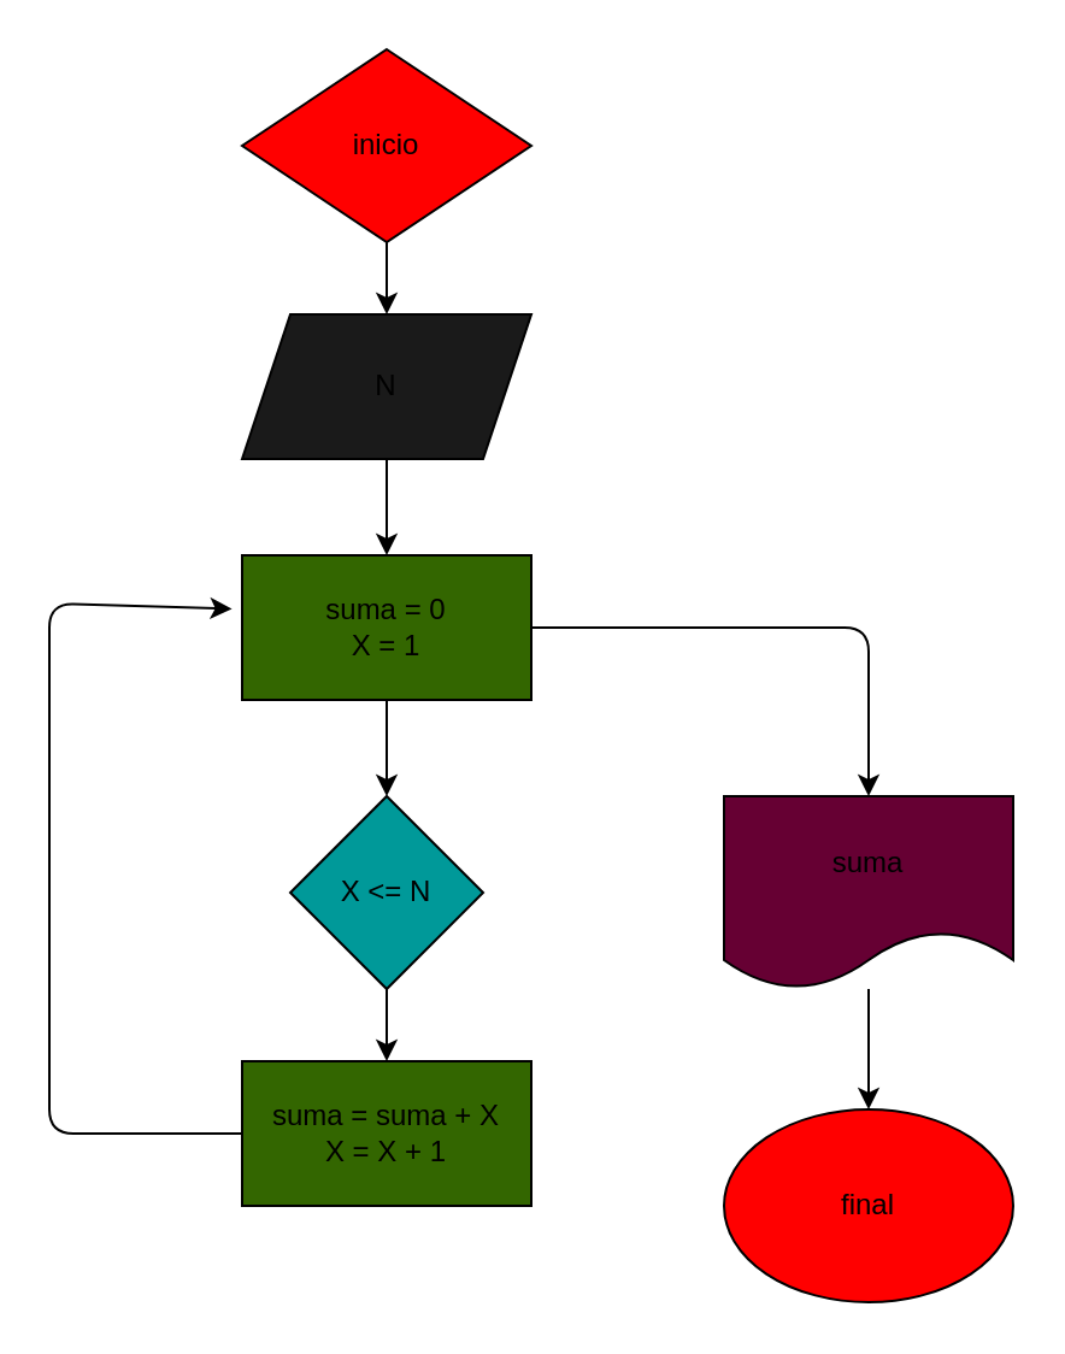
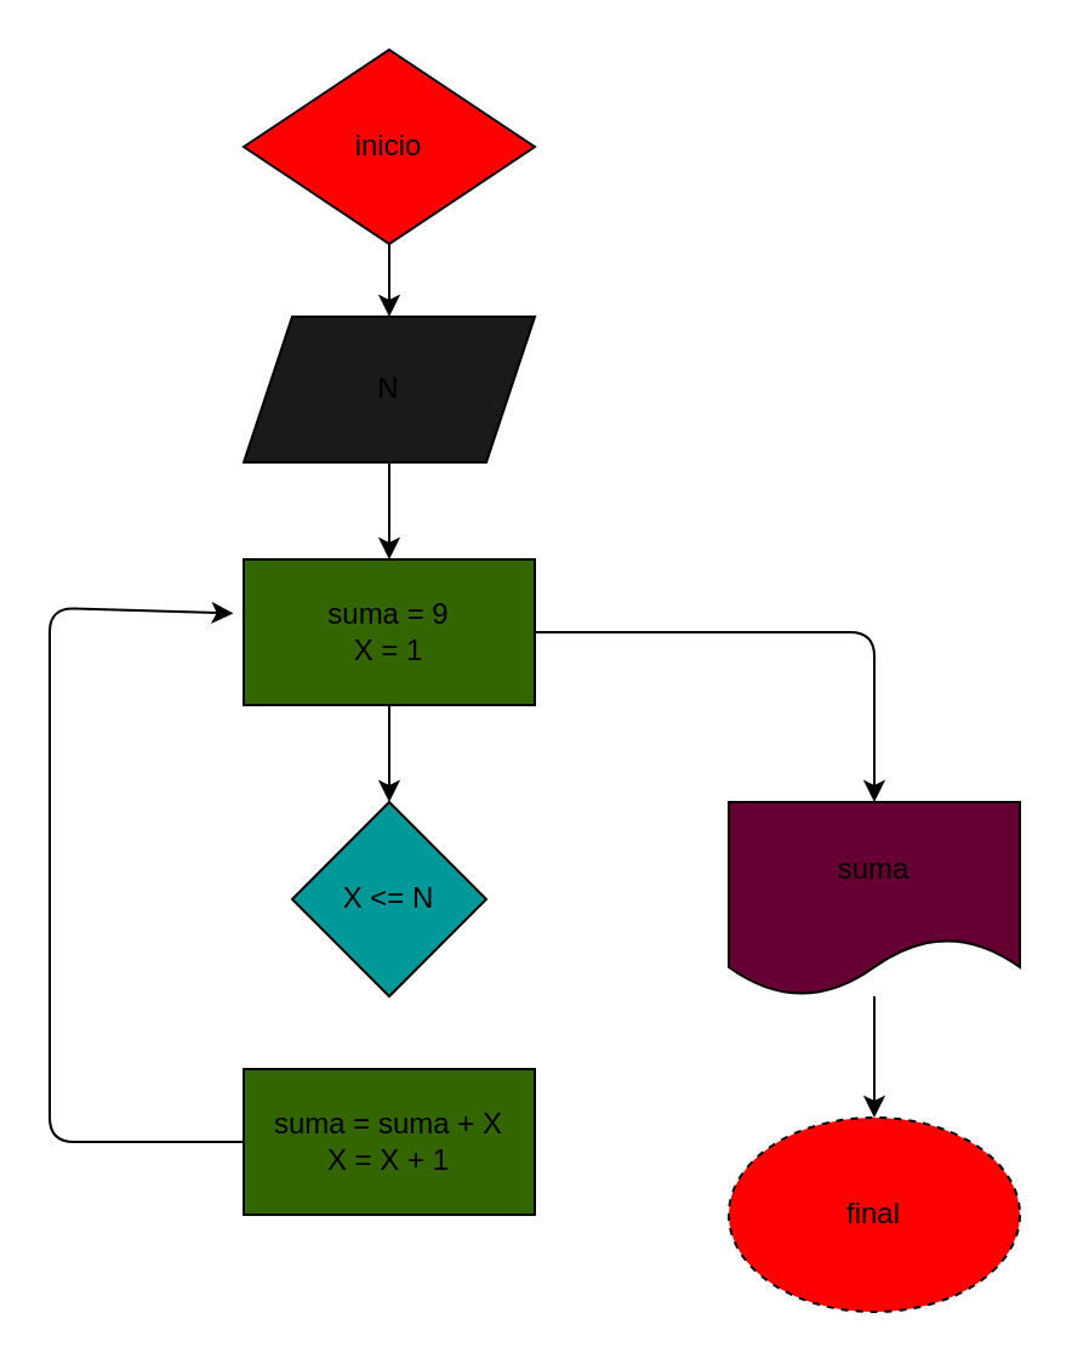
- <mxCell id="8" value="suma = 0&lt;br&gt;X = 1" style="rounded=0;whiteSpace=wrap;html=1;fillColor=#336600;" vertex="1" parent="1"><mxGeometry x="100" y="230" width="120" height="60" as="geometry" /></mxCell>
+ <mxCell id="8" value="suma = 9&lt;br&gt;X = 1" style="rounded=0;whiteSpace=wrap;html=1;fillColor=#336600;" vertex="1" parent="1"><mxGeometry x="100" y="230" width="120" height="60" as="geometry" /></mxCell>
- <mxCell id="9" value="" style="edgeStyle=none;html=1;" edge="1" parent="1" source="10" target="12"><mxGeometry relative="1" as="geometry" /></mxCell>
- <mxCell id="15" value="final" style="ellipse;whiteSpace=wrap;html=1;fillColor=#FF0000;" vertex="1" parent="1"><mxGeometry x="300" y="460" width="120" height="80" as="geometry" /></mxCell>
+ <mxCell id="15" value="final" style="ellipse;whiteSpace=wrap;html=1;fillColor=#FF0000;dashed=1;" vertex="1" parent="1"><mxGeometry x="300" y="460" width="120" height="80" as="geometry" /></mxCell>
